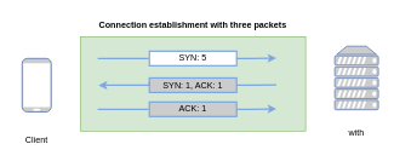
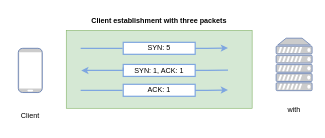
- <mxCell id="2" value="Connection establishment with three packets" style="text;html=1;strokeColor=none;fillColor=none;align=center;verticalAlign=middle;whiteSpace=wrap;rounded=0;fontStyle=1" vertex="1" parent="1"><mxGeometry x="110" y="20" width="310" height="30" as="geometry" /></mxCell>
+ <mxCell id="2" value="Client establishment with three packets" style="text;html=1;strokeColor=none;fillColor=none;align=center;verticalAlign=middle;whiteSpace=wrap;rounded=0;fontStyle=1" vertex="1" parent="1"><mxGeometry x="110" y="20" width="310" height="30" as="geometry" /></mxCell>
- <mxCell id="11" value="SYN: 1, ACK: 1" style="rounded=0;whiteSpace=wrap;html=1;strokeColor=#7EA6E0;strokeWidth=2;fillColor=#cccccc;" parent="1" vertex="1"><mxGeometry x="205" y="106.88" width="120" height="20" as="geometry" /></mxCell>
+ <mxCell id="11" value="SYN: 1, ACK: 1" style="rounded=0;whiteSpace=wrap;html=1;strokeColor=#7EA6E0;strokeWidth=2;" parent="1" vertex="1"><mxGeometry x="205" y="106.88" width="120" height="20" as="geometry" /></mxCell>
- <mxCell id="14" value="ACK: 1" style="rounded=0;whiteSpace=wrap;html=1;strokeColor=#7EA6E0;strokeWidth=2;fillColor=#cccccc;" parent="1" vertex="1"><mxGeometry x="205" y="140" width="120" height="20" as="geometry" /></mxCell>
+ <mxCell id="14" value="ACK: 1" style="rounded=0;whiteSpace=wrap;html=1;strokeColor=#7EA6E0;strokeWidth=2;" parent="1" vertex="1"><mxGeometry x="205" y="140" width="120" height="20" as="geometry" /></mxCell>
